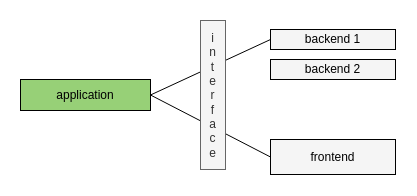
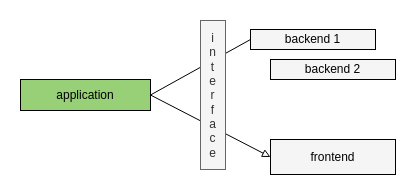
- <mxCell id="4" value="backend 1" style="text;html=1;align=center;verticalAlign=middle;whiteSpace=wrap;rounded=0;strokeColor=#000000;fillColor=#F5F5F5;fontStyle=0;" vertex="1" parent="1"><mxGeometry x="270" y="29" width="125" height="20" as="geometry" /></mxCell>
+ <mxCell id="4" value="backend 1" style="text;html=1;align=center;verticalAlign=middle;whiteSpace=wrap;rounded=0;strokeColor=#000000;fillColor=#F5F5F5;fontStyle=0;" vertex="1" parent="1"><mxGeometry x="250" y="29" width="125" height="20" as="geometry" /></mxCell>
- <mxCell id="7" value="" style="endArrow=none;html=1;rounded=0;fontFamily=Helvetica;fontSize=12;fontColor=#000000;exitX=1;exitY=0.5;exitDx=0;exitDy=0;entryX=0;entryY=0.5;entryDx=0;entryDy=0;endFill=0;" edge="1" parent="1" source="3" target="6"><mxGeometry width="50" height="50" relative="1" as="geometry"><mxPoint x="160" y="104.5" as="sourcePoint" /><mxPoint x="280" y="49" as="targetPoint" /></mxGeometry></mxCell>
+ <mxCell id="7" value="" style="endArrow=block;html=1;rounded=0;fontFamily=Helvetica;fontSize=12;fontColor=#000000;exitX=1;exitY=0.5;exitDx=0;exitDy=0;entryX=0;entryY=0.5;entryDx=0;entryDy=0;endFill=0;" edge="1" parent="1" source="3" target="6"><mxGeometry width="50" height="50" relative="1" as="geometry"><mxPoint x="160" y="104.5" as="sourcePoint" /><mxPoint x="280" y="49" as="targetPoint" /></mxGeometry></mxCell>
